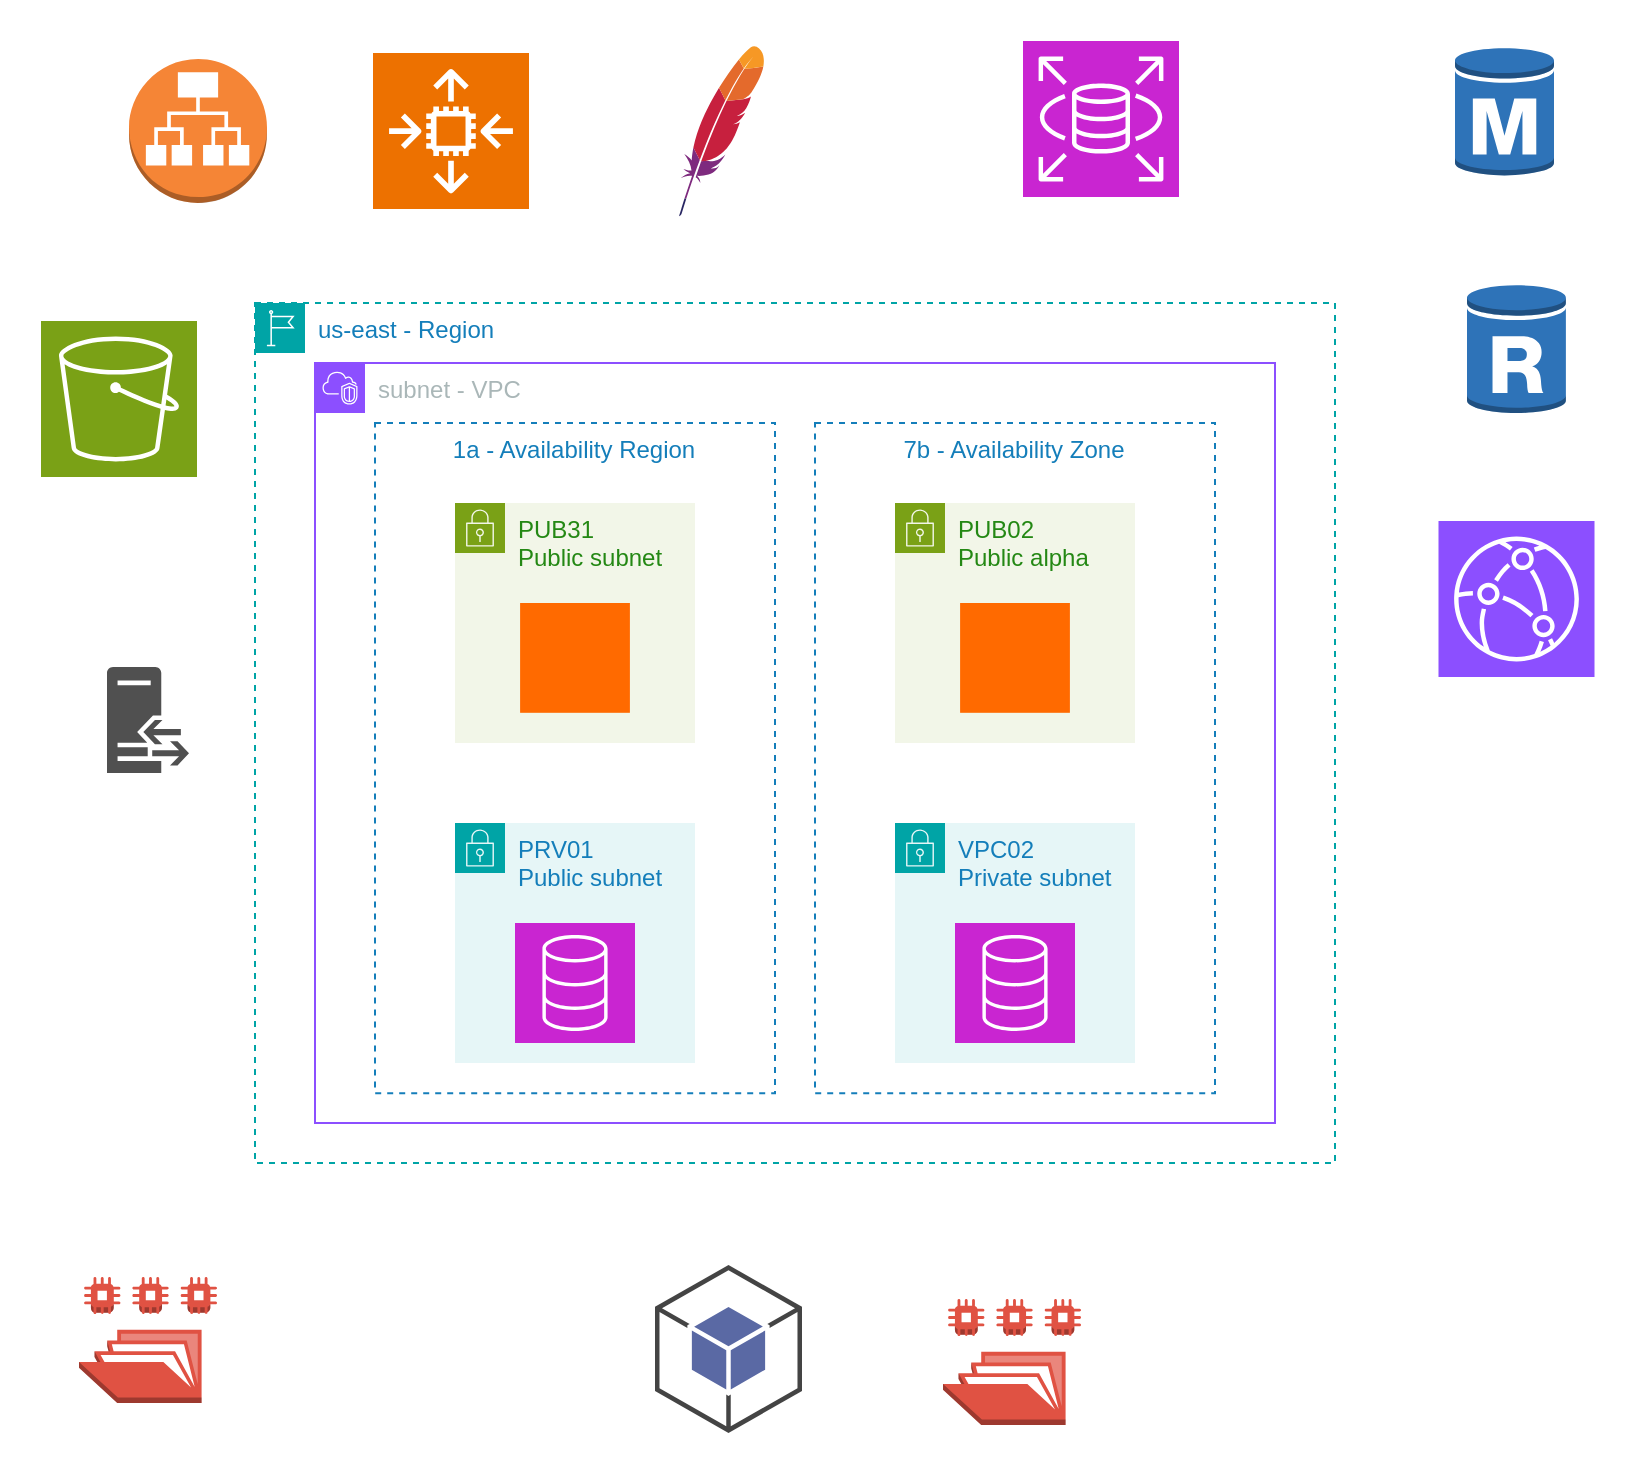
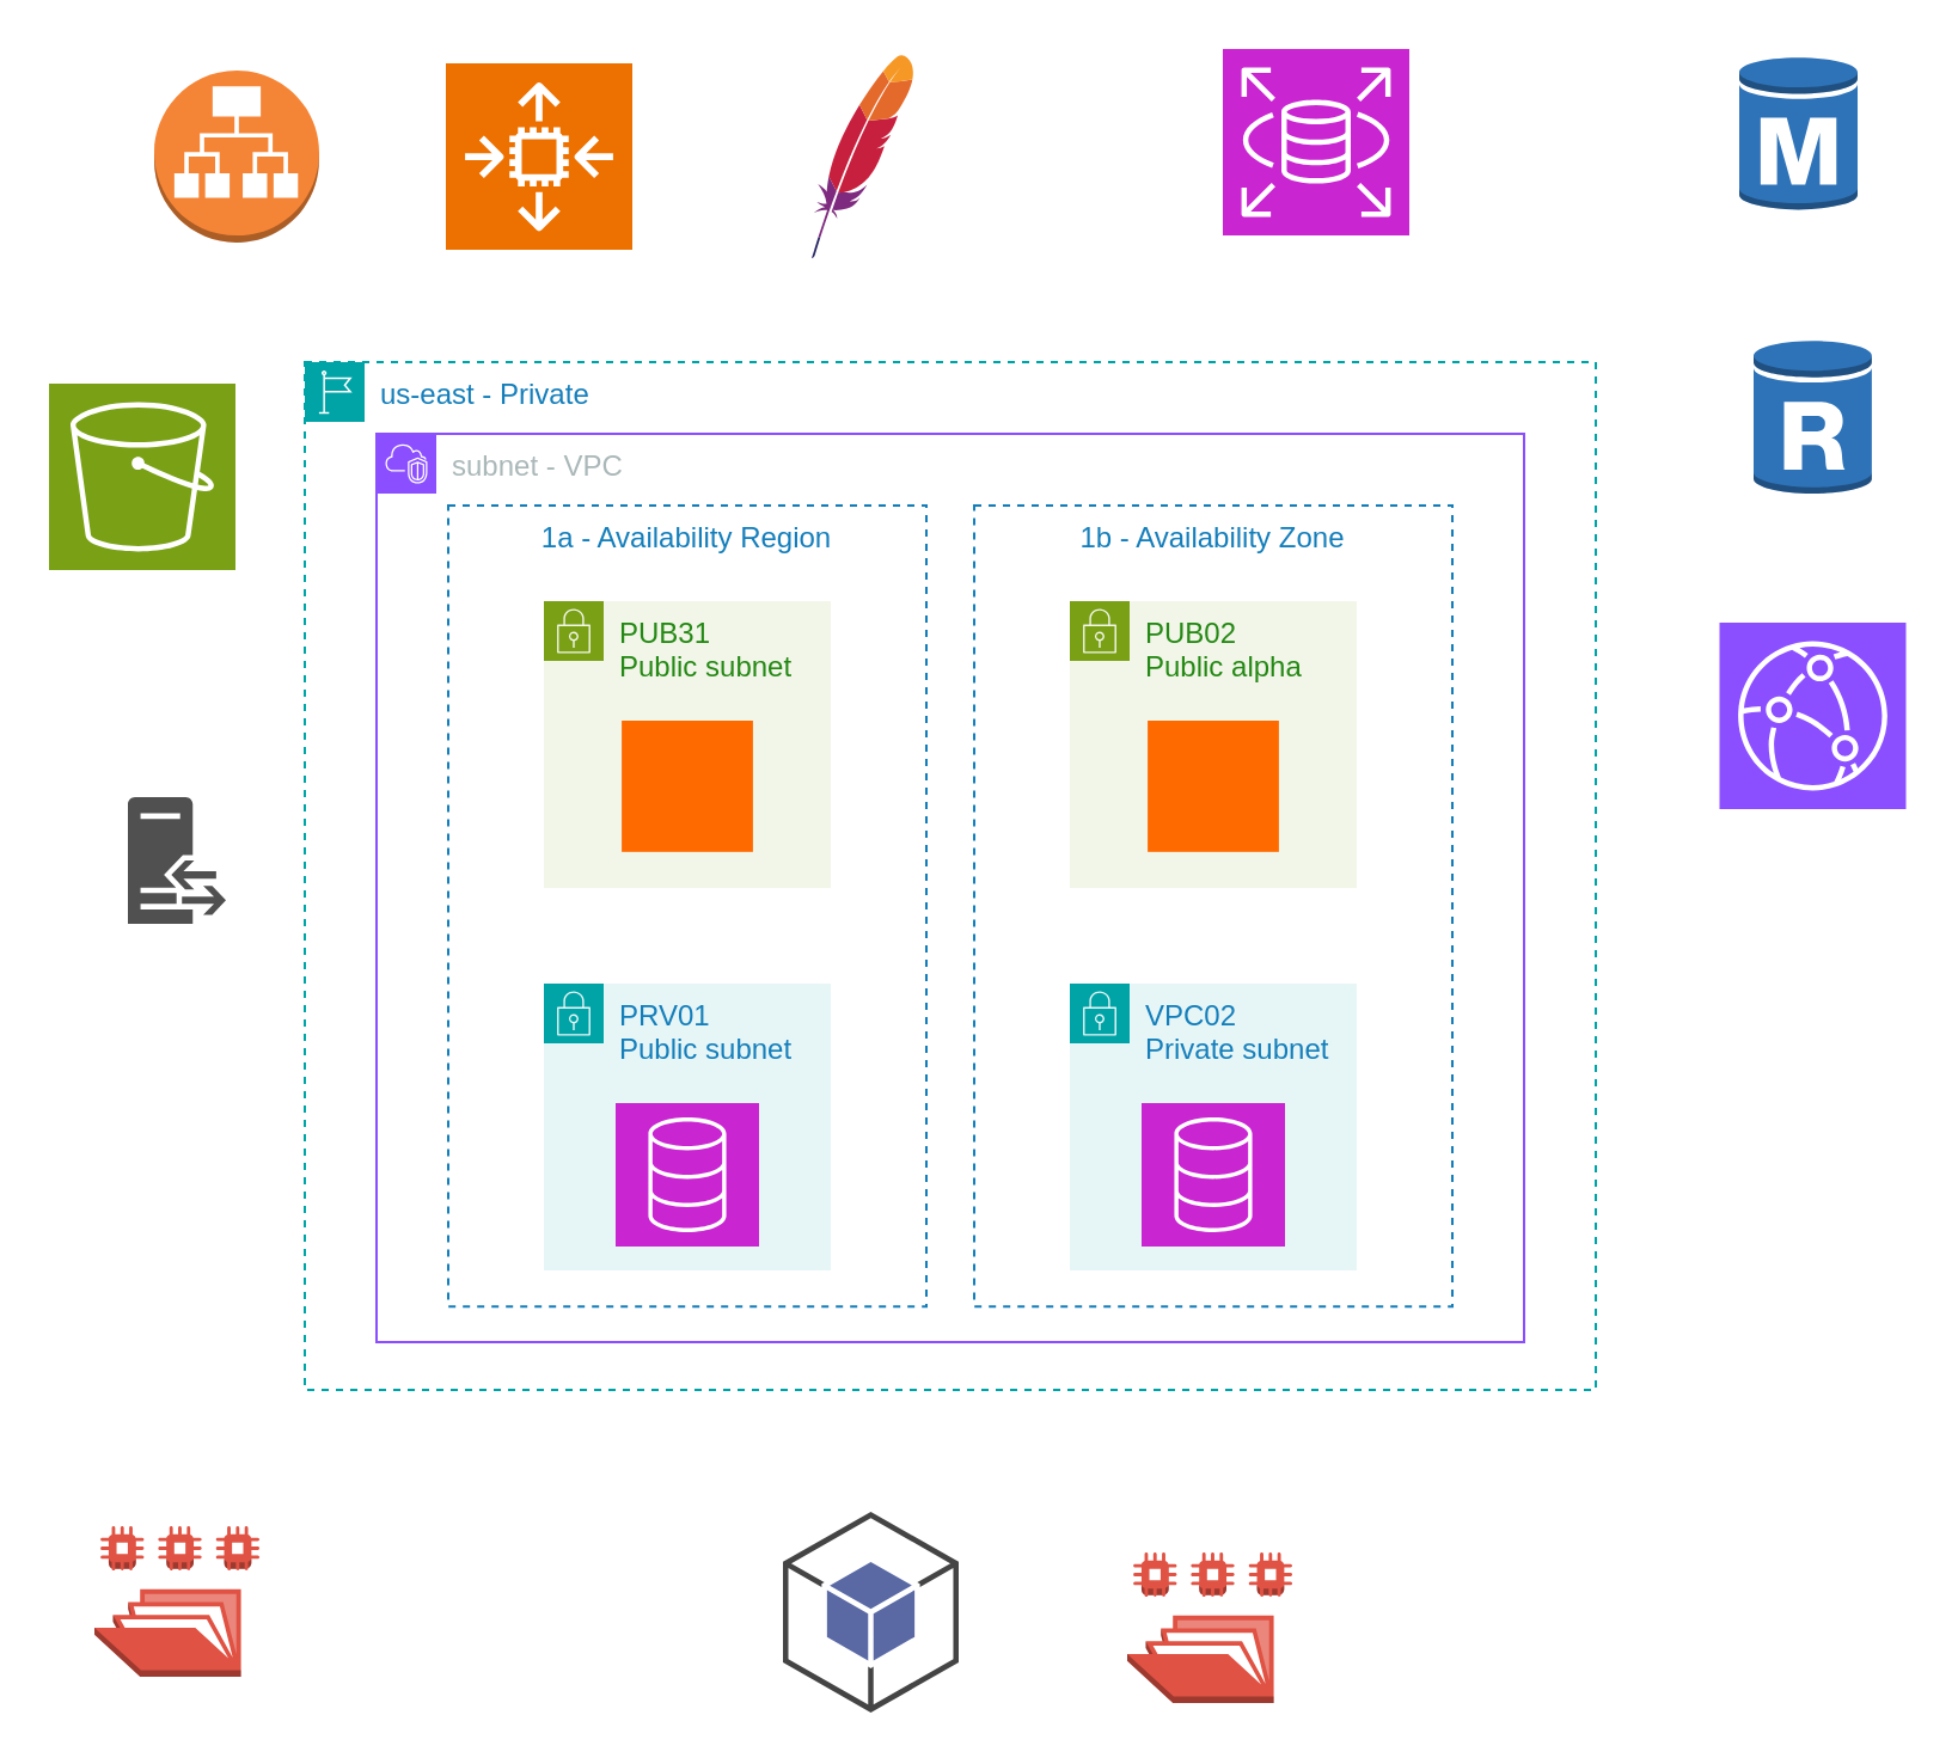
- <mxCell id="3" value="us-east - Region" style="points=[[0,0],[0.25,0],[0.5,0],[0.75,0],[1,0],[1,0.25],[1,0.5],[1,0.75],[1,1],[0.75,1],[0.5,1],[0.25,1],[0,1],[0,0.75],[0,0.5],[0,0.25]];outlineConnect=0;gradientColor=none;html=1;whiteSpace=wrap;fontSize=12;fontStyle=0;container=1;pointerEvents=0;collapsible=0;recursiveResize=0;shape=mxgraph.aws4.group;grIcon=mxgraph.aws4.group_region;strokeColor=#00A4A6;fillColor=none;verticalAlign=top;align=left;spacingLeft=30;fontColor=#147EBA;dashed=1;" parent="2" vertex="1"><mxGeometry width="540" height="430" as="geometry" /></mxCell>
+ <mxCell id="3" value="us-east - Private" style="points=[[0,0],[0.25,0],[0.5,0],[0.75,0],[1,0],[1,0.25],[1,0.5],[1,0.75],[1,1],[0.75,1],[0.5,1],[0.25,1],[0,1],[0,0.75],[0,0.5],[0,0.25]];outlineConnect=0;gradientColor=none;html=1;whiteSpace=wrap;fontSize=12;fontStyle=0;container=1;pointerEvents=0;collapsible=0;recursiveResize=0;shape=mxgraph.aws4.group;grIcon=mxgraph.aws4.group_region;strokeColor=#00A4A6;fillColor=none;verticalAlign=top;align=left;spacingLeft=30;fontColor=#147EBA;dashed=1;" parent="2" vertex="1"><mxGeometry width="540" height="430" as="geometry" /></mxCell>
- <mxCell id="12" value="7b - Availability Zone" style="fillColor=none;strokeColor=#147EBA;dashed=1;verticalAlign=top;fontStyle=0;fontColor=#147EBA;whiteSpace=wrap;html=1;movable=1;resizable=1;rotatable=1;deletable=1;editable=1;locked=0;connectable=1;" parent="11" vertex="1"><mxGeometry width="200" height="335.1" as="geometry" /></mxCell>
+ <mxCell id="12" value="1b - Availability Zone" style="fillColor=none;strokeColor=#147EBA;dashed=1;verticalAlign=top;fontStyle=0;fontColor=#147EBA;whiteSpace=wrap;html=1;movable=1;resizable=1;rotatable=1;deletable=1;editable=1;locked=0;connectable=1;" parent="11" vertex="1"><mxGeometry width="200" height="335.1" as="geometry" /></mxCell>
